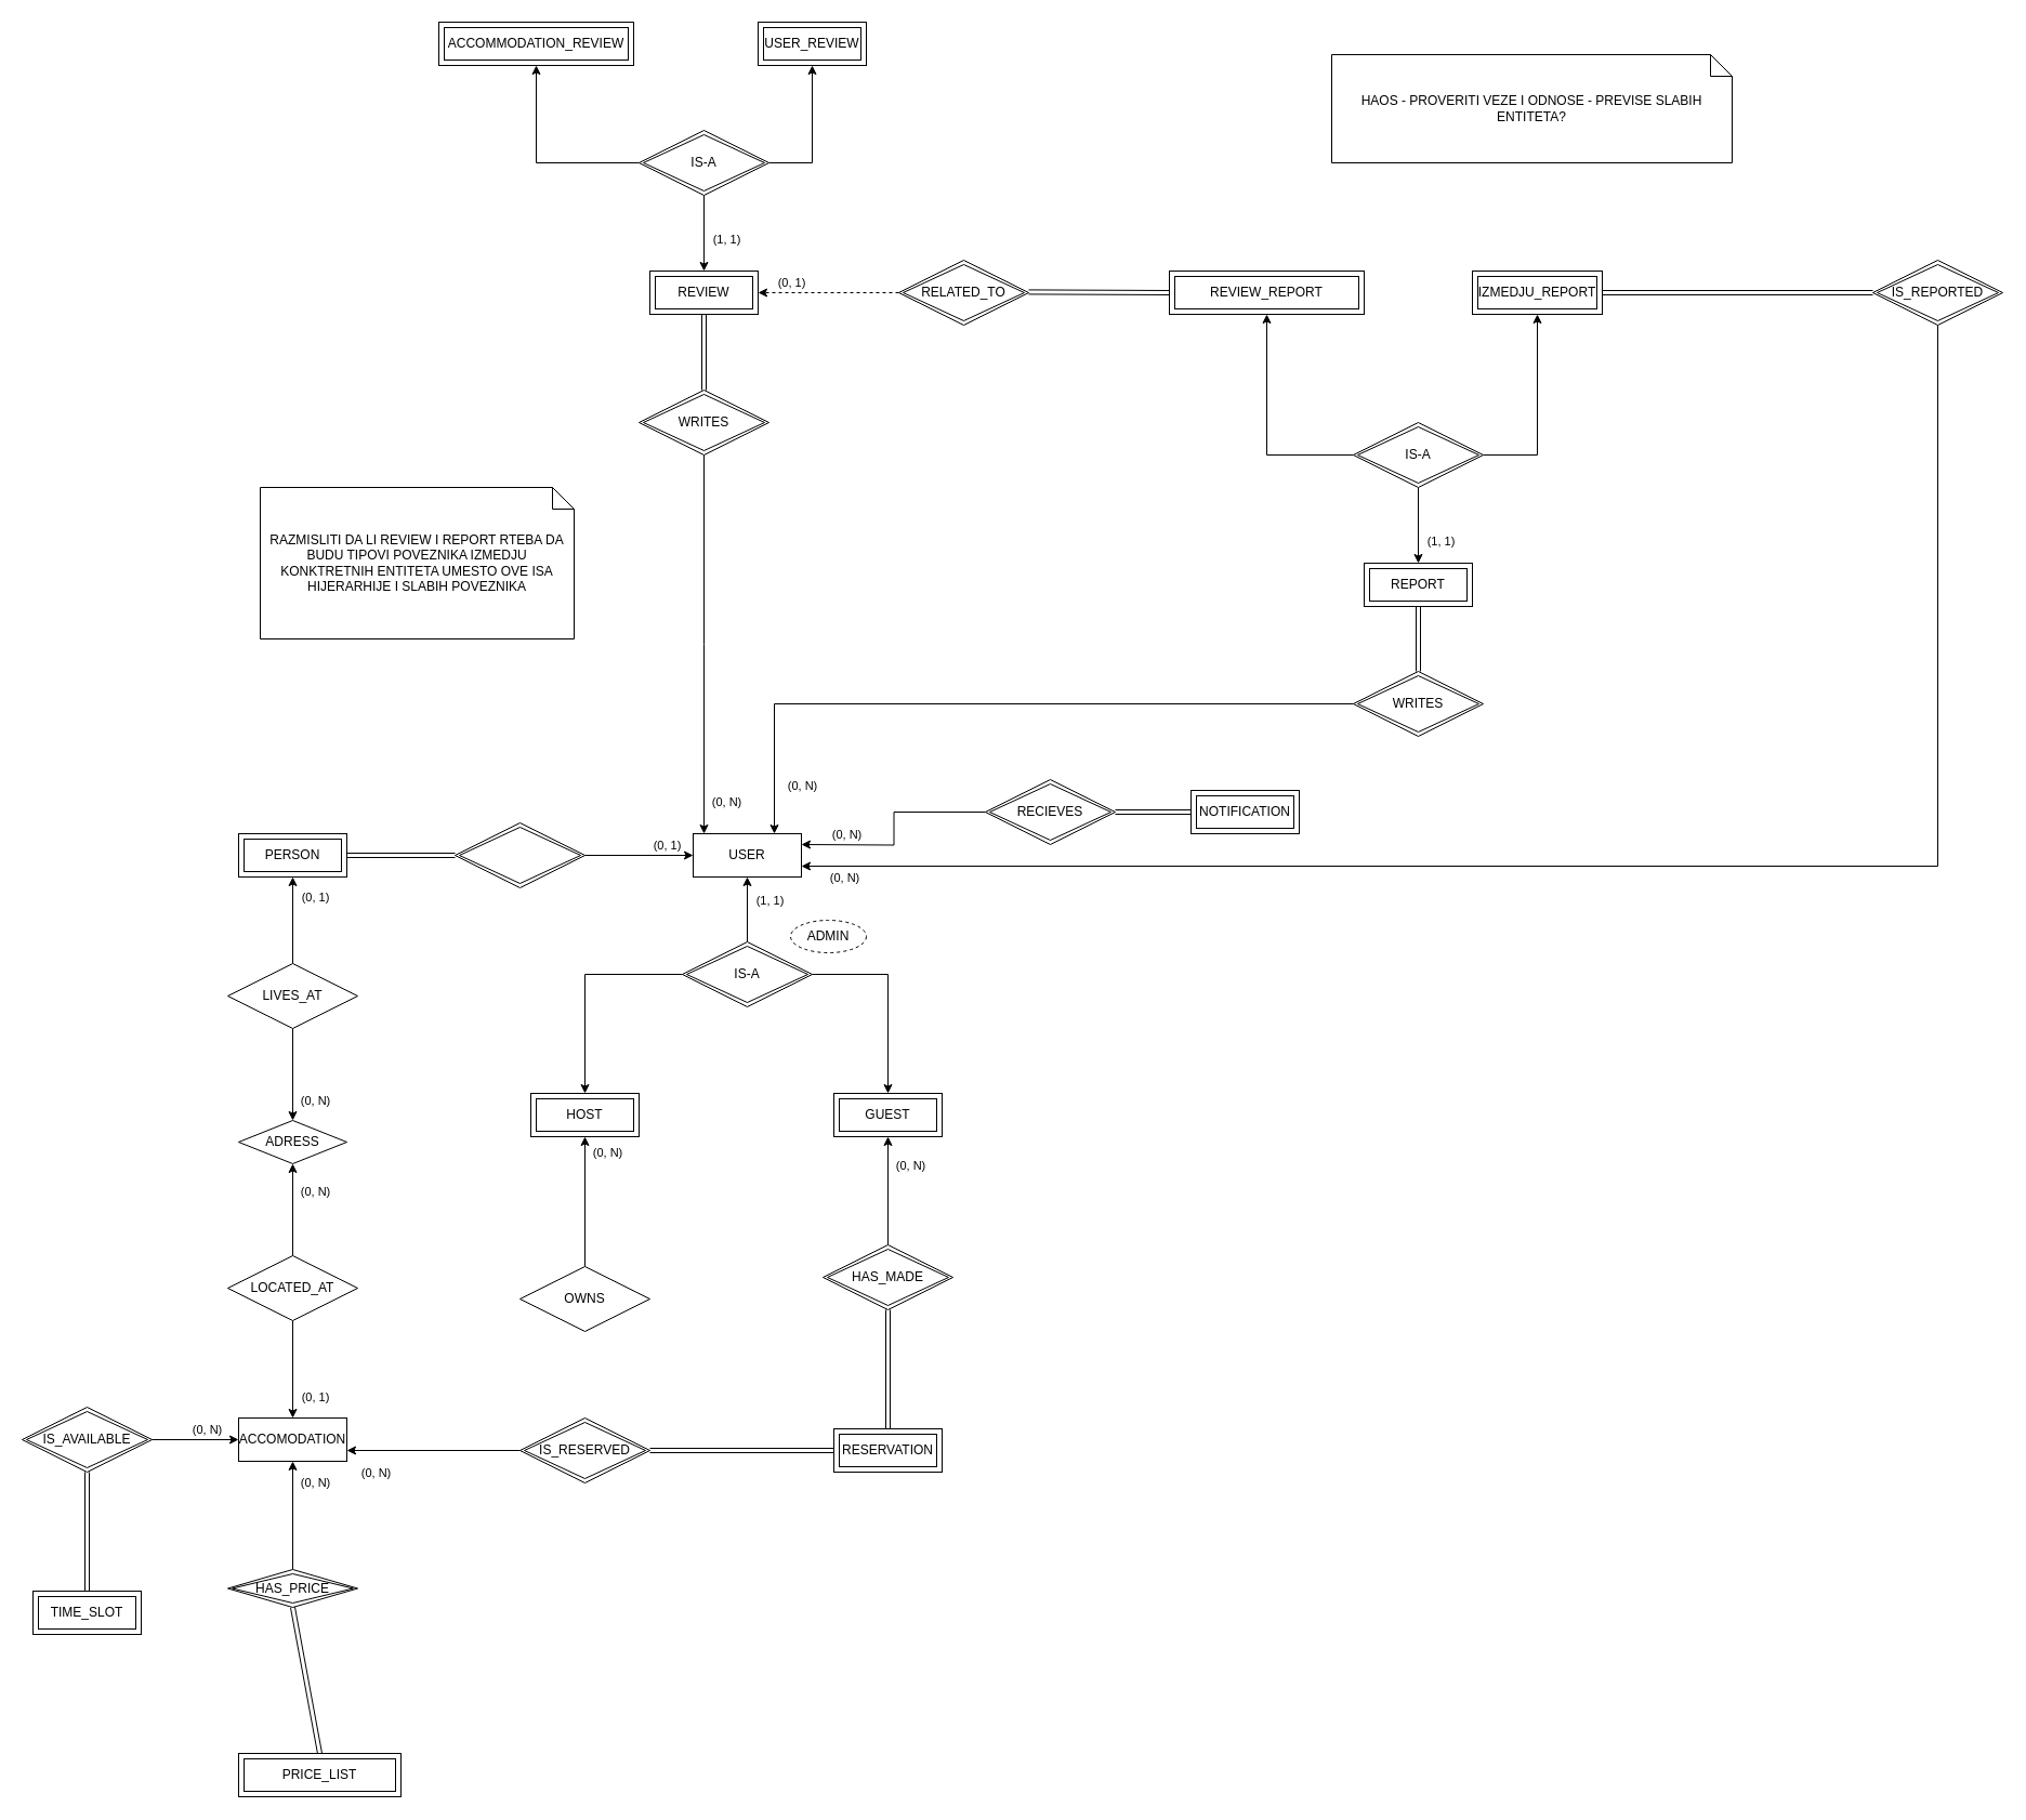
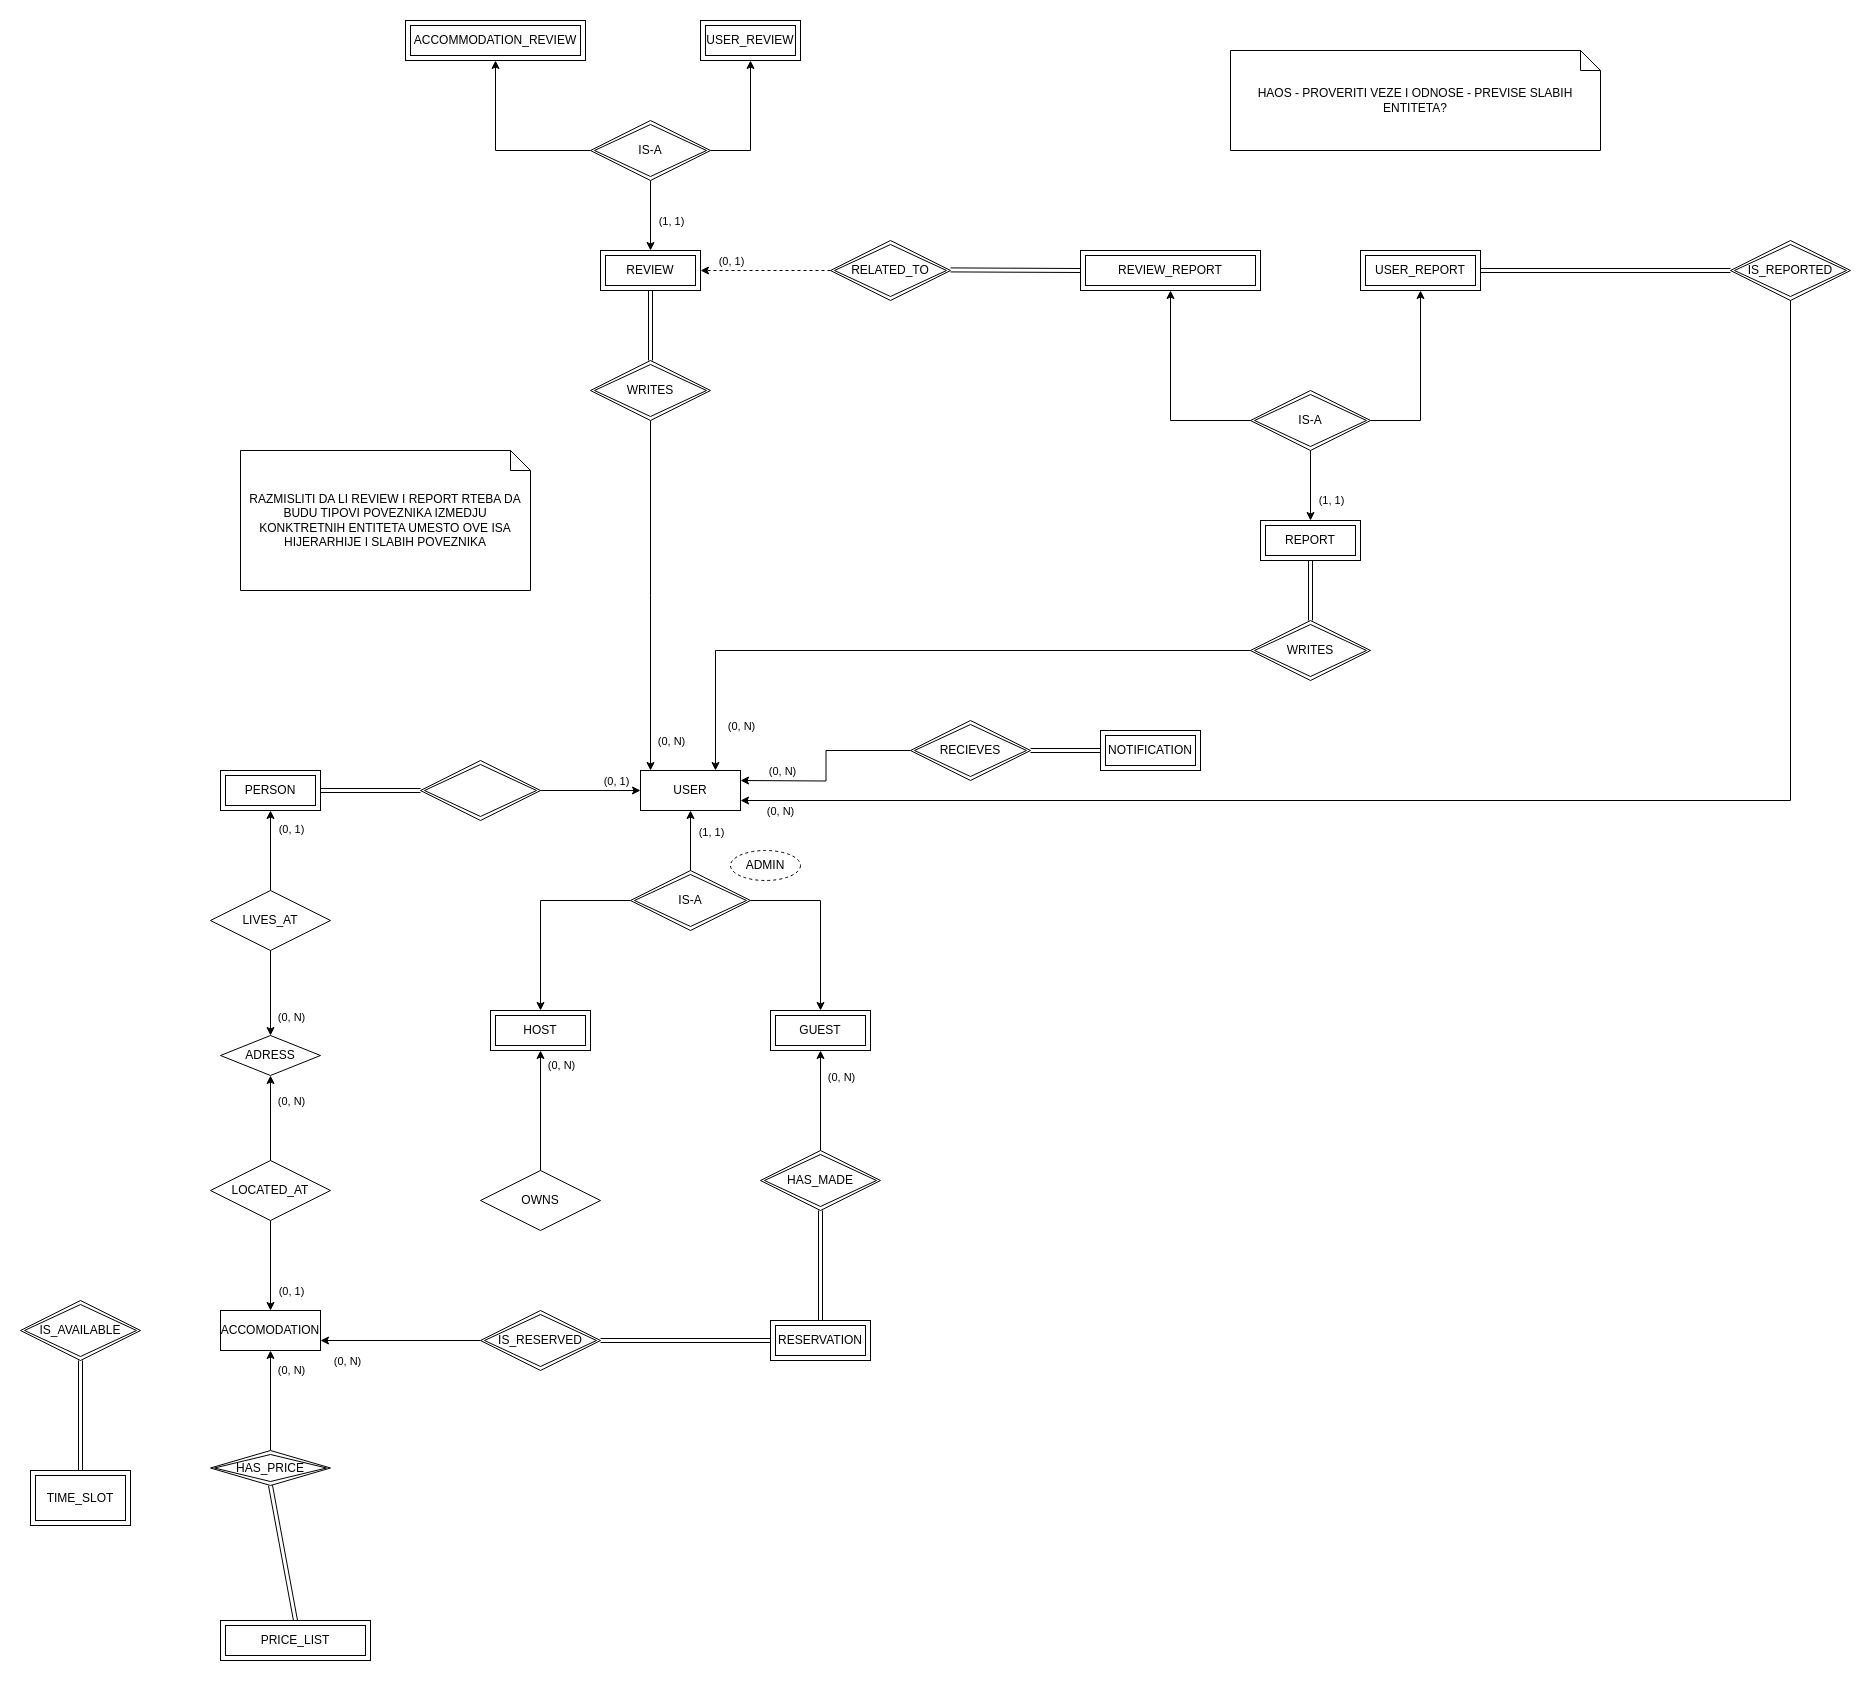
- <mxCell id="67" value="IZMEDJU_REPORT" style="shape=ext;margin=3;double=1;whiteSpace=wrap;html=1;align=center;" vertex="1" parent="1"><mxGeometry x="1360" y="250" width="120" height="40" as="geometry" /></mxCell>
+ <mxCell id="67" value="USER_REPORT" style="shape=ext;margin=3;double=1;whiteSpace=wrap;html=1;align=center;" vertex="1" parent="1"><mxGeometry x="1360" y="250" width="120" height="40" as="geometry" /></mxCell>
- <mxCell id="31" style="edgeStyle=orthogonalEdgeStyle;rounded=0;orthogonalLoop=1;jettySize=auto;html=1;entryX=0;entryY=0.5;entryDx=0;entryDy=0;" edge="1" parent="1" source="33" target="10"><mxGeometry relative="1" as="geometry" /></mxCell>
- <mxCell id="32" value="(0, N)" style="edgeLabel;html=1;align=center;verticalAlign=middle;resizable=0;points=[];" vertex="1" connectable="0" parent="31"><mxGeometry x="0.587" relative="1" as="geometry"><mxPoint x="-13" y="-10" as="offset" /></mxGeometry></mxCell>
- <mxCell id="34" value="TIME_SLOT" style="shape=ext;margin=3;double=1;whiteSpace=wrap;html=1;align=center;" vertex="1" parent="1"><mxGeometry x="30" y="1470" width="100" height="40" as="geometry" /></mxCell>
+ <mxCell id="34" value="TIME_SLOT" style="shape=ext;margin=3;double=1;whiteSpace=wrap;html=1;align=center;" vertex="1" parent="1"><mxGeometry x="30" y="1470" width="100" height="55" as="geometry" /></mxCell>
